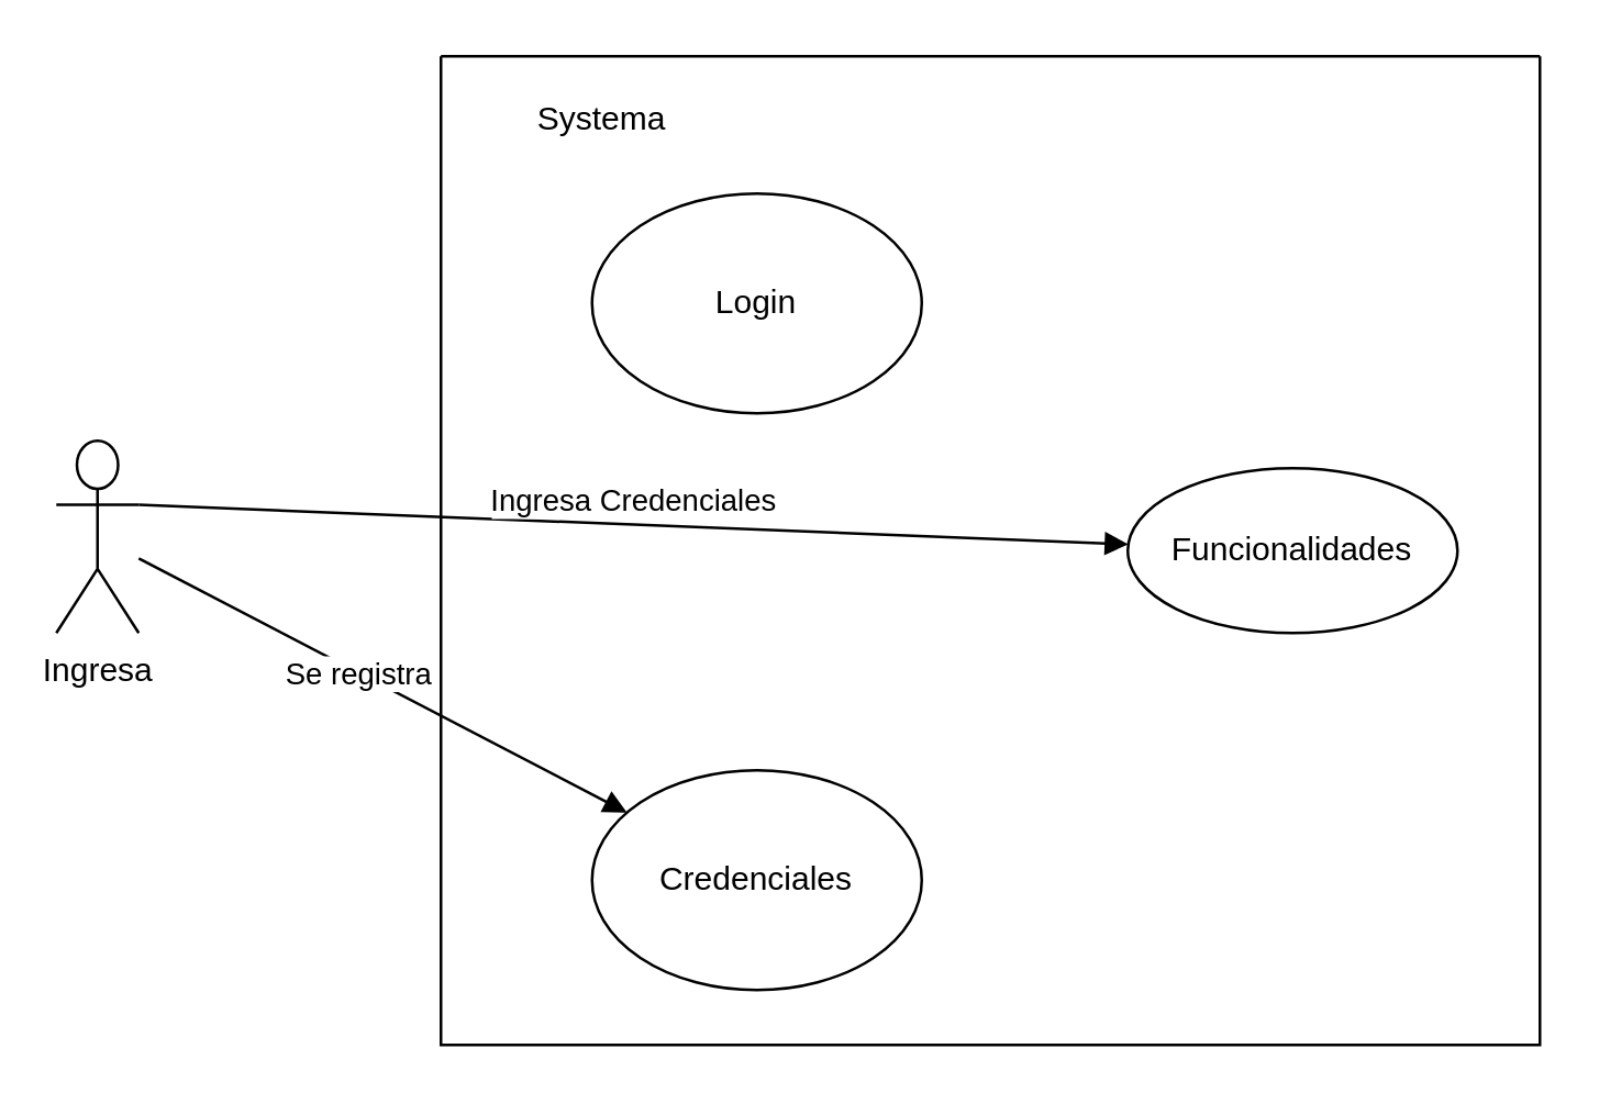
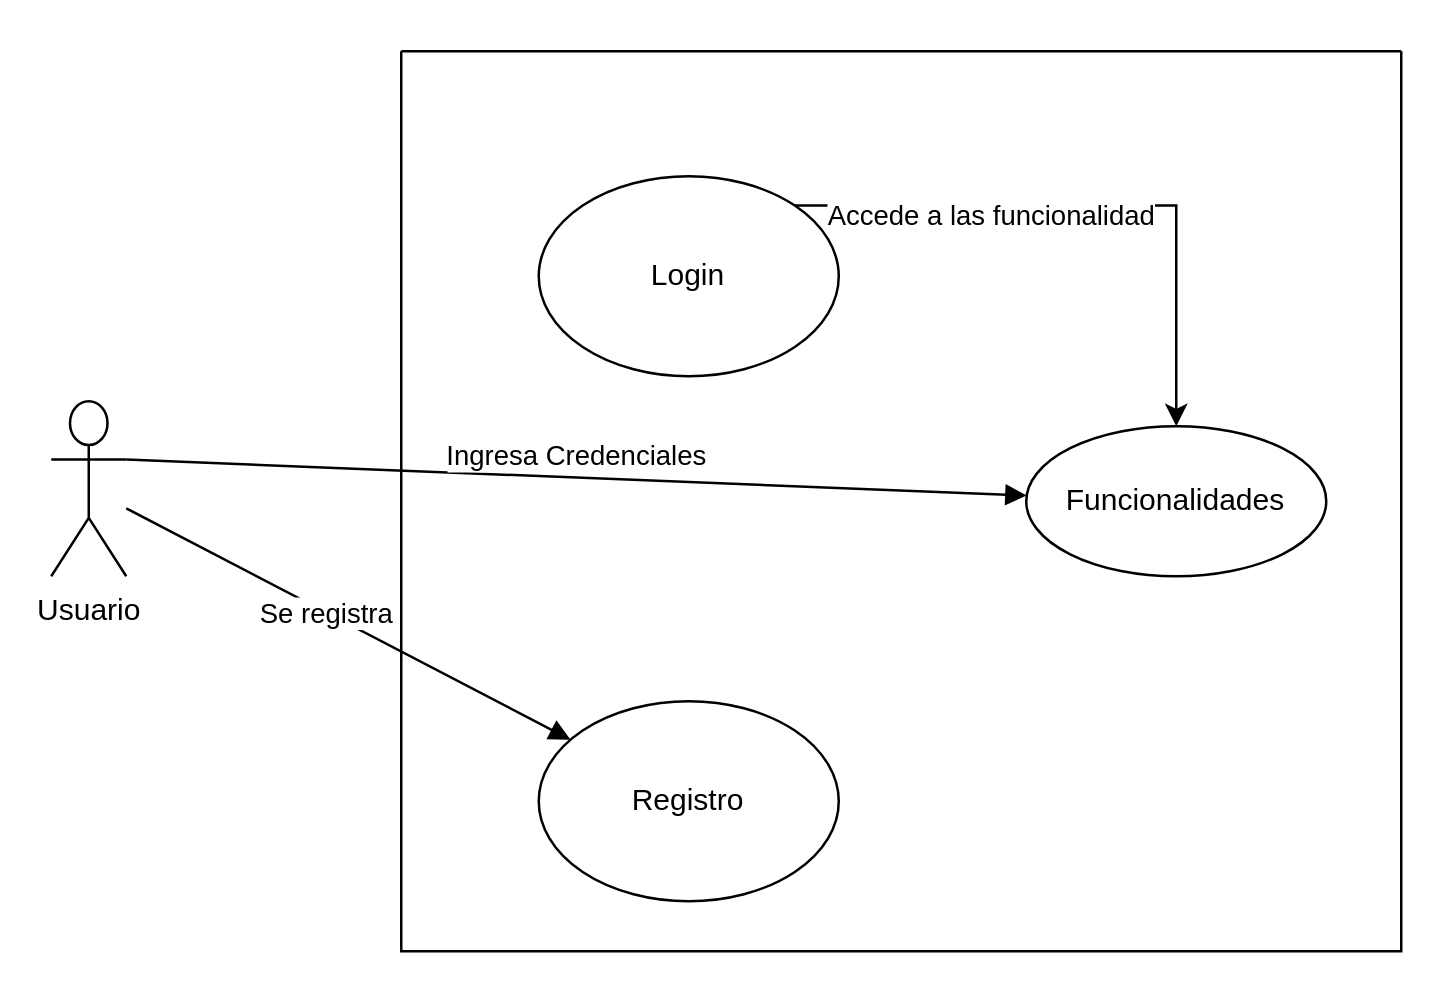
- <mxCell id="9" value="Systema&amp;nbsp;" style="text;html=1;align=center;verticalAlign=middle;resizable=0;points=[];autosize=1;strokeColor=none;fillColor=none;" vertex="1" parent="1"><mxGeometry x="185" y="28" width="70" height="30" as="geometry" /></mxCell>
+ <mxCell id="4" style="edgeStyle=orthogonalEdgeStyle;rounded=0;orthogonalLoop=1;jettySize=auto;html=1;exitX=1;exitY=0;exitDx=0;exitDy=0;" edge="1" parent="3" source="6" target="8"><mxGeometry relative="1" as="geometry"><Array as="points" /></mxGeometry></mxCell>
+ <mxCell id="5" value="Accede a las funcionalidad" style="edgeLabel;html=1;align=center;verticalAlign=middle;resizable=0;points=[];" vertex="1" connectable="0" parent="4"><mxGeometry x="-0.354" y="-4" relative="1" as="geometry"><mxPoint as="offset" /></mxGeometry></mxCell>
- <mxCell id="2" value="Ingresa&lt;div&gt;&lt;br&gt;&lt;/div&gt;" style="shape=umlActor;verticalLabelPosition=bottom;verticalAlign=top;html=1;outlineConnect=0;direction=east;" vertex="1" parent="1"><mxGeometry x="20" y="160" width="30" height="70" as="geometry" /></mxCell>
+ <mxCell id="2" value="Usuario&lt;div&gt;&lt;br&gt;&lt;/div&gt;" style="shape=umlActor;verticalLabelPosition=bottom;verticalAlign=top;html=1;outlineConnect=0;direction=east;" vertex="1" parent="1"><mxGeometry x="20" y="160" width="30" height="70" as="geometry" /></mxCell>
- <mxCell id="7" value="Credenciales" style="ellipse;whiteSpace=wrap;html=1;" vertex="1" parent="3"><mxGeometry x="55" y="260" width="120" height="80" as="geometry" /></mxCell>
+ <mxCell id="7" value="Registro" style="ellipse;whiteSpace=wrap;html=1;" vertex="1" parent="3"><mxGeometry x="55" y="260" width="120" height="80" as="geometry" /></mxCell>
